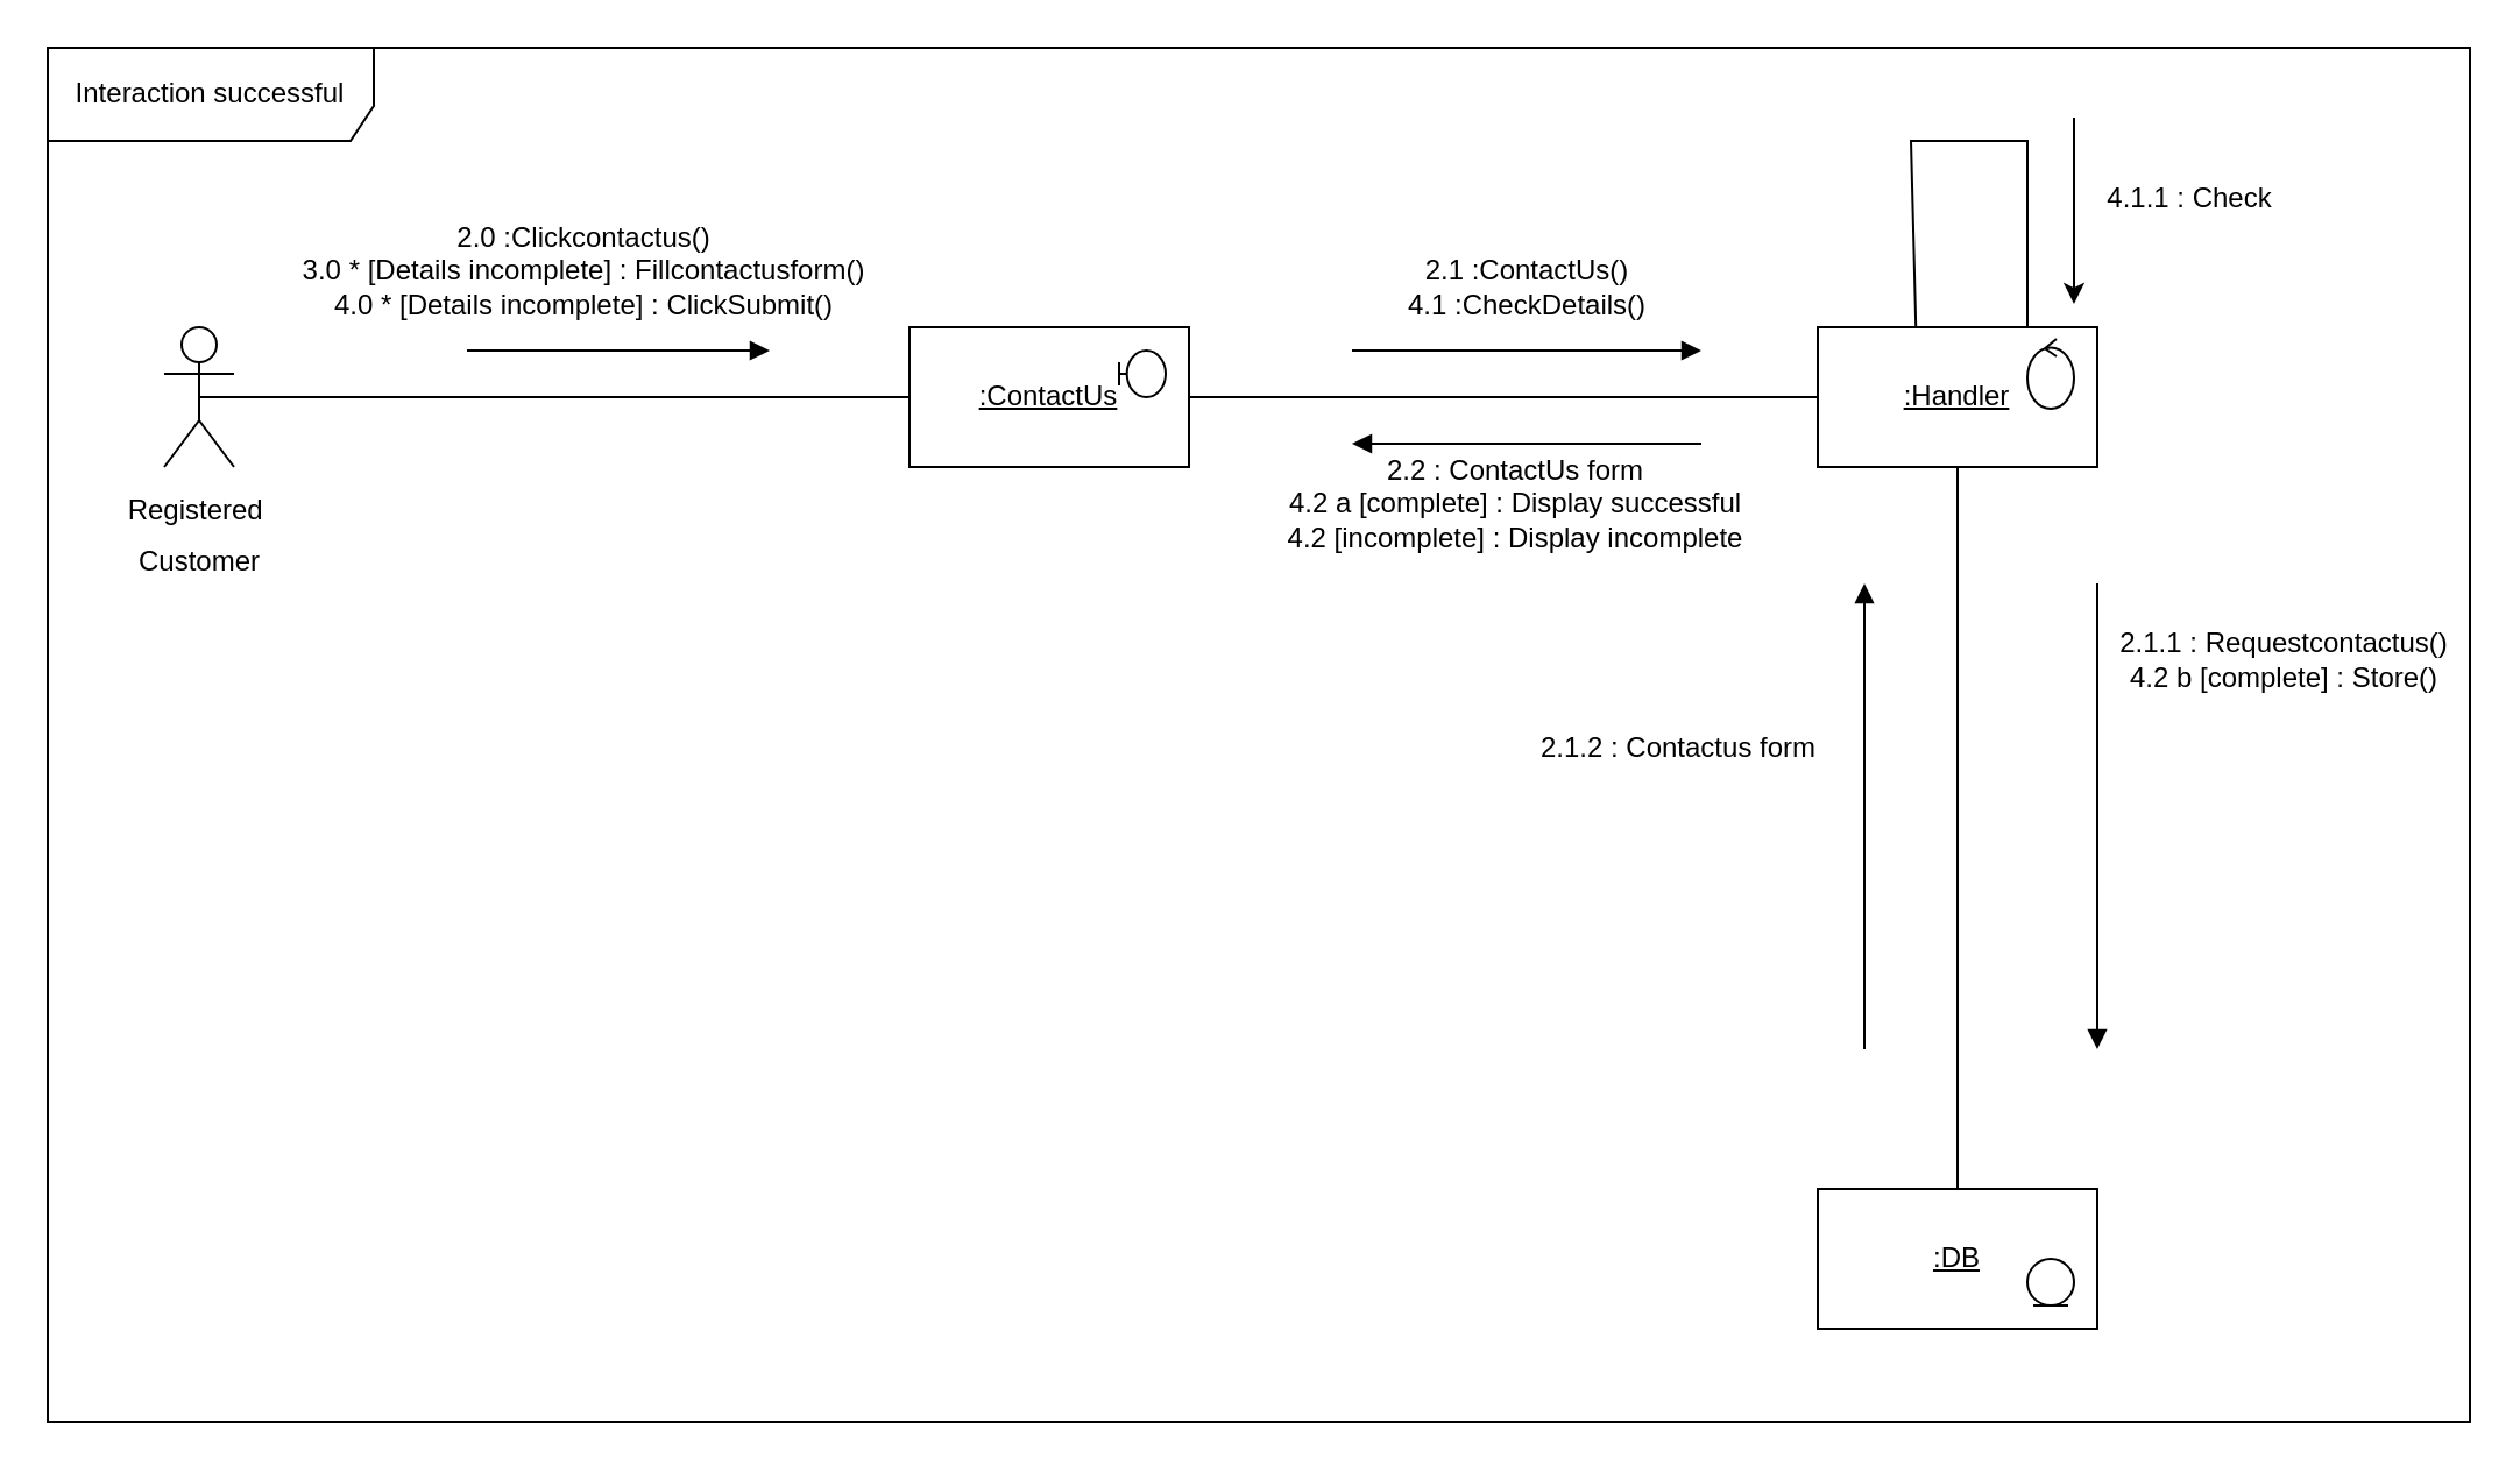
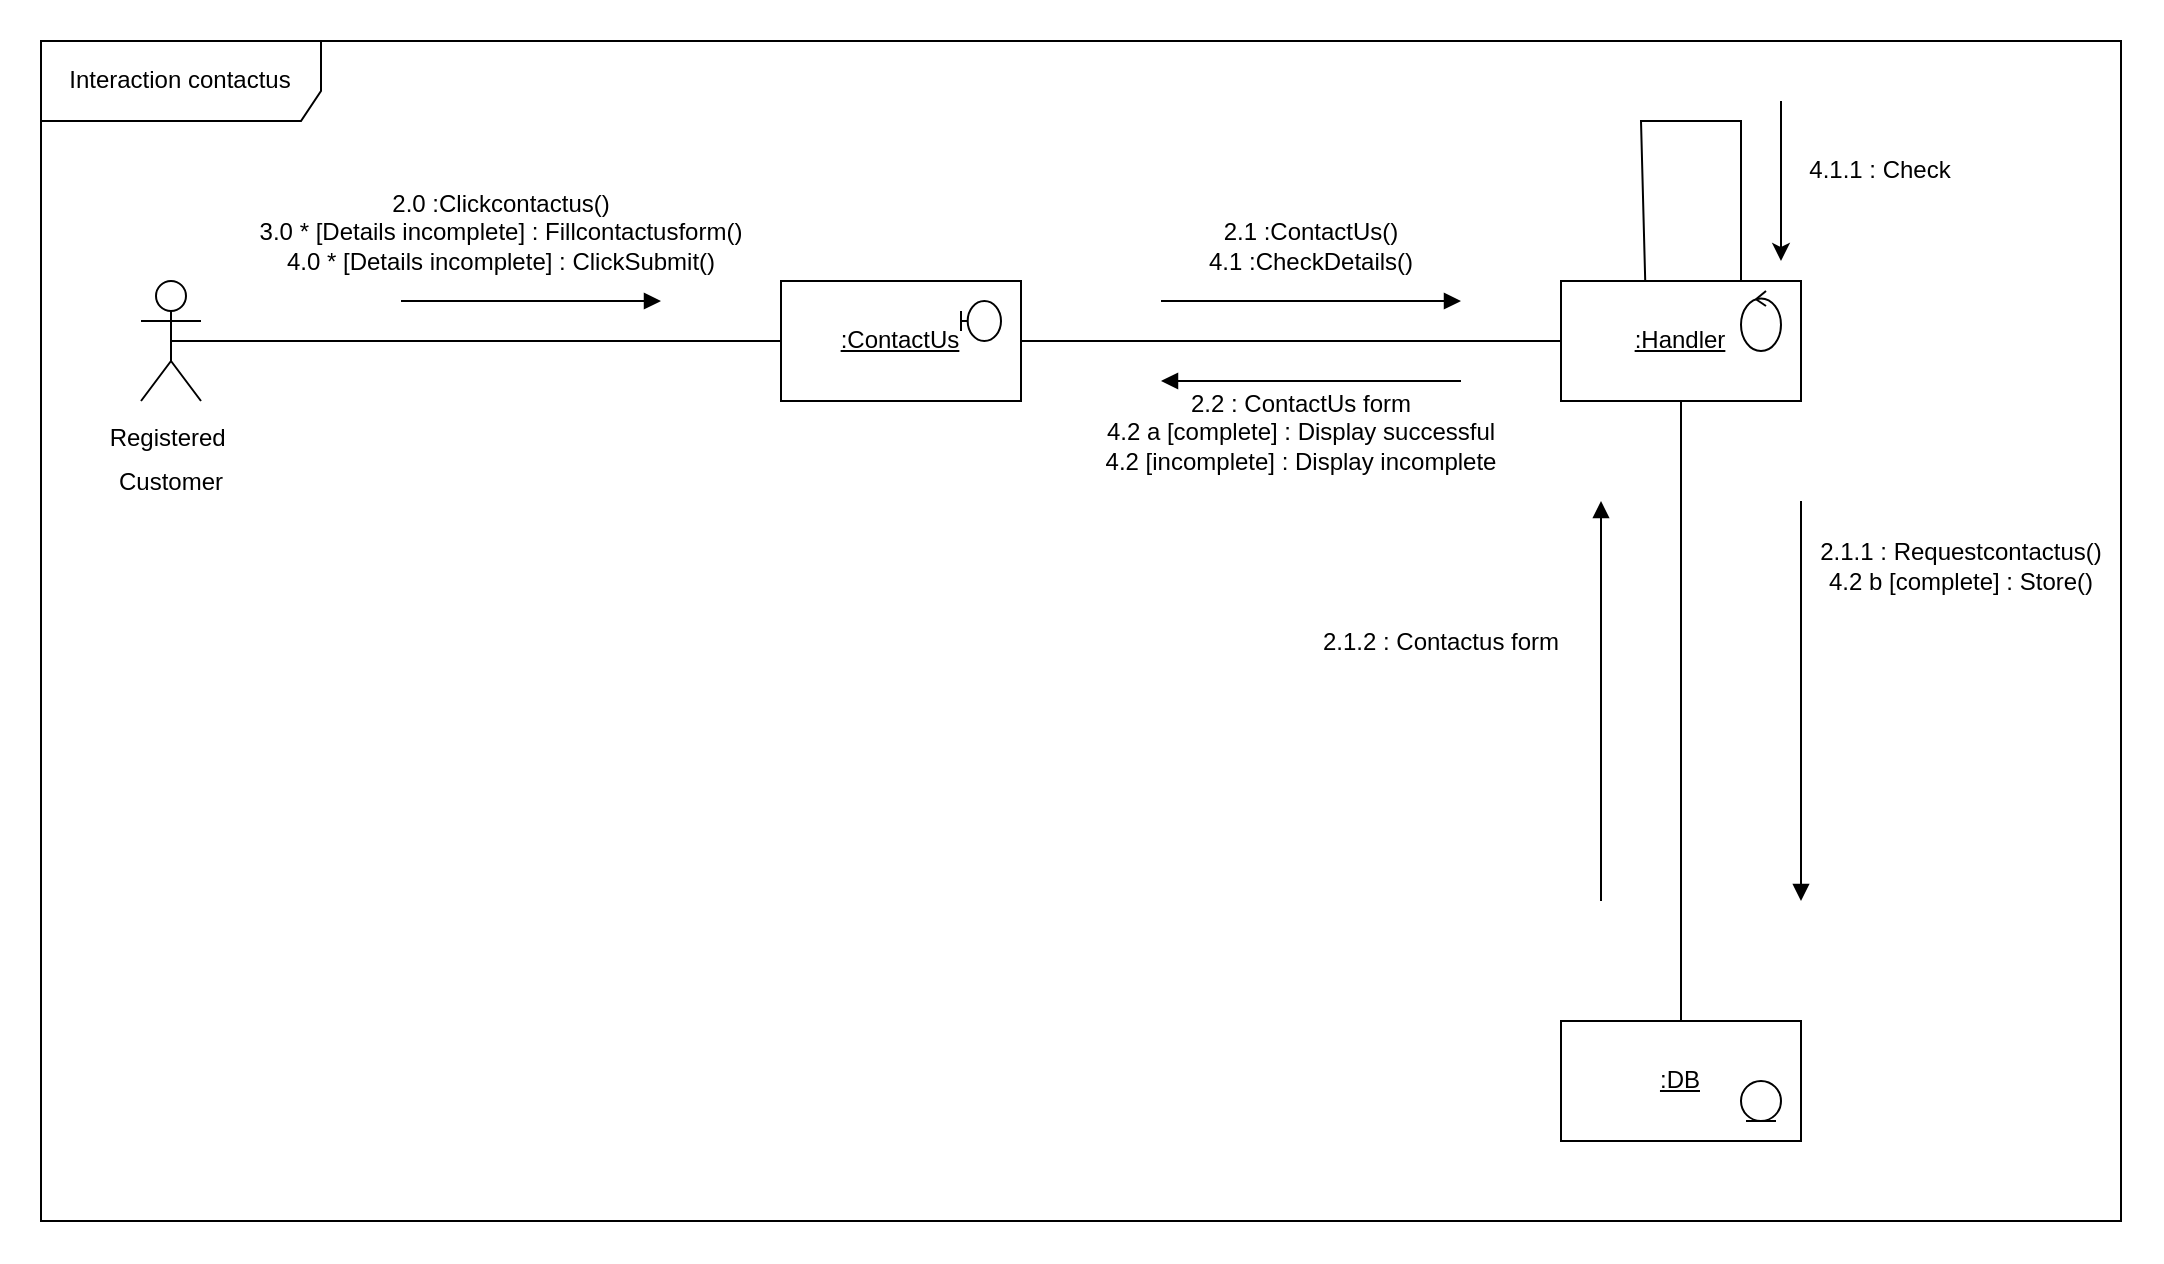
- <mxCell id="20" value="Interaction successful" style="shape=umlFrame;whiteSpace=wrap;html=1;fontSize=12;width=140;height=40;" vertex="1" parent="1"><mxGeometry x="20" y="20" width="1040" height="590" as="geometry" /></mxCell>
+ <mxCell id="20" value="Interaction contactus" style="shape=umlFrame;whiteSpace=wrap;html=1;fontSize=12;width=140;height=40;" vertex="1" parent="1"><mxGeometry x="20" y="20" width="1040" height="590" as="geometry" /></mxCell>
